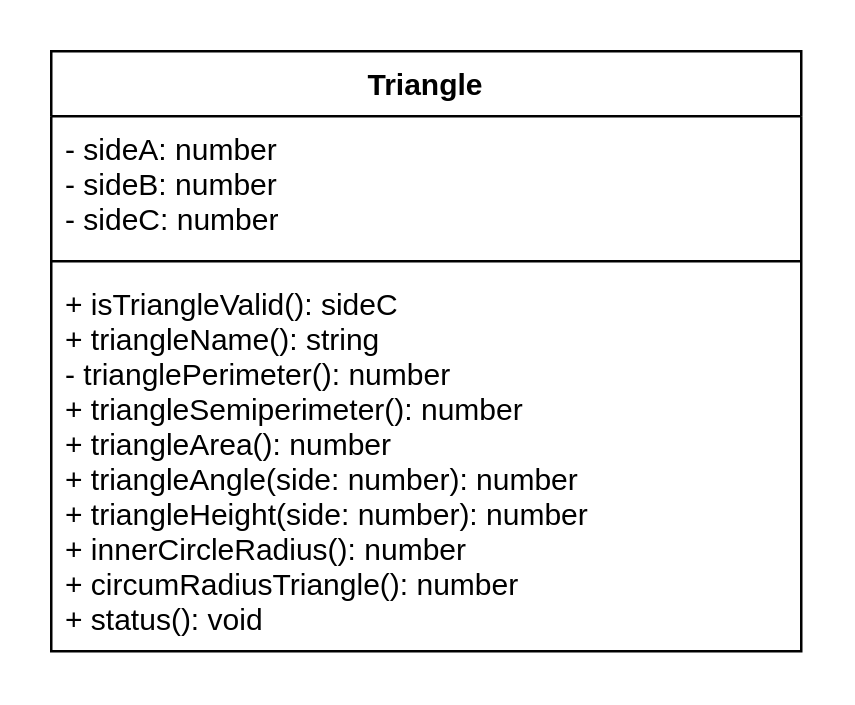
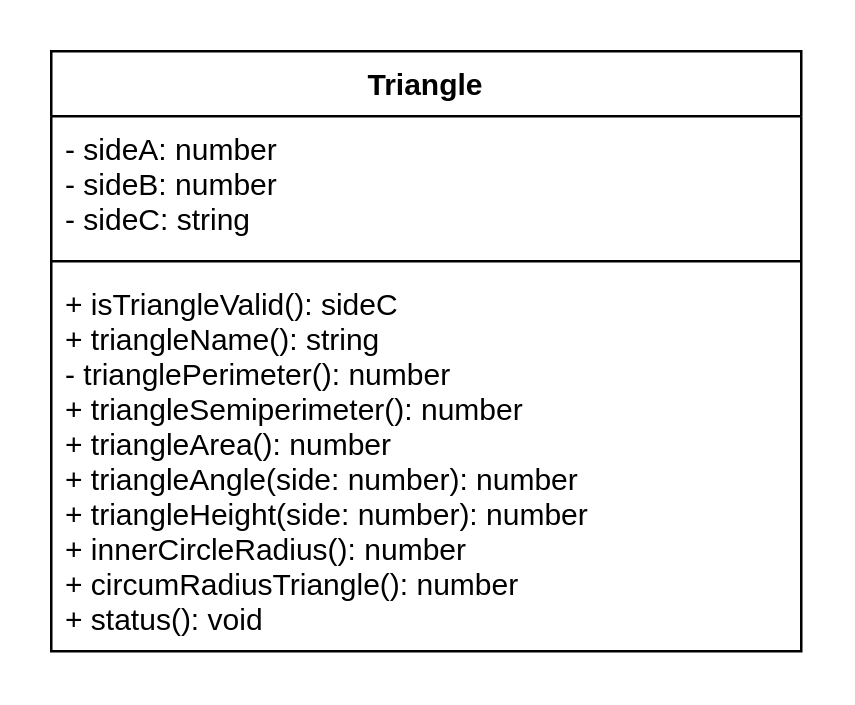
- <mxCell id="3" value="- sideA: number&#10;- sideB: number&#10;- sideC: number" style="text;strokeColor=none;fillColor=none;align=left;verticalAlign=top;spacingLeft=4;spacingRight=4;overflow=hidden;rotatable=0;points=[[0,0.5],[1,0.5]];portConstraint=eastwest;" vertex="1" parent="2"><mxGeometry y="26" width="300" height="54" as="geometry" /></mxCell>
+ <mxCell id="3" value="- sideA: number&#10;- sideB: number&#10;- sideC: string" style="text;strokeColor=none;fillColor=none;align=left;verticalAlign=top;spacingLeft=4;spacingRight=4;overflow=hidden;rotatable=0;points=[[0,0.5],[1,0.5]];portConstraint=eastwest;" vertex="1" parent="2"><mxGeometry y="26" width="300" height="54" as="geometry" /></mxCell>
